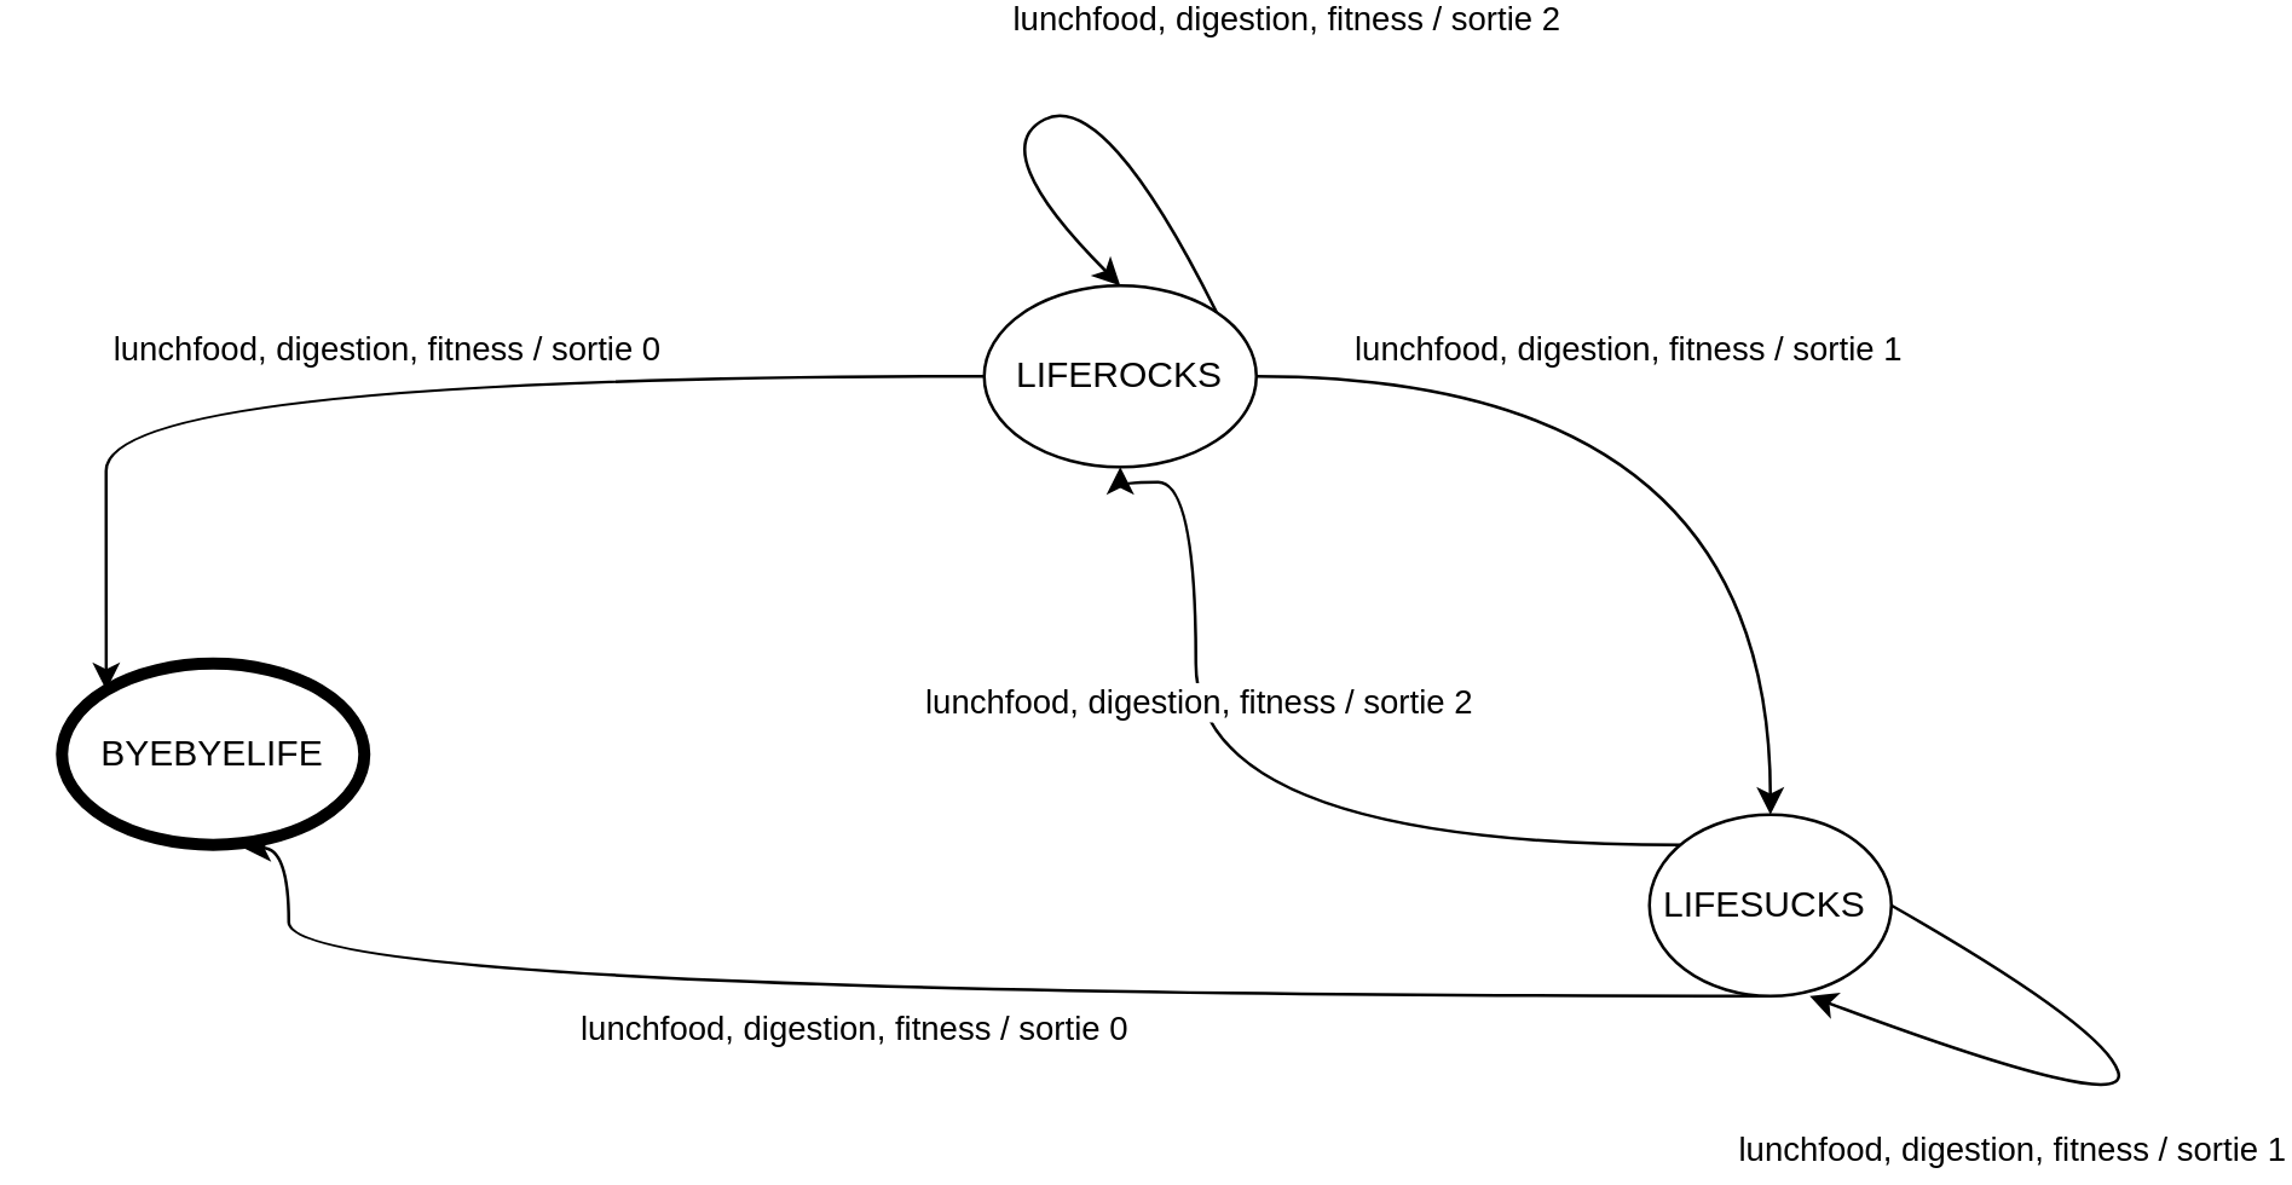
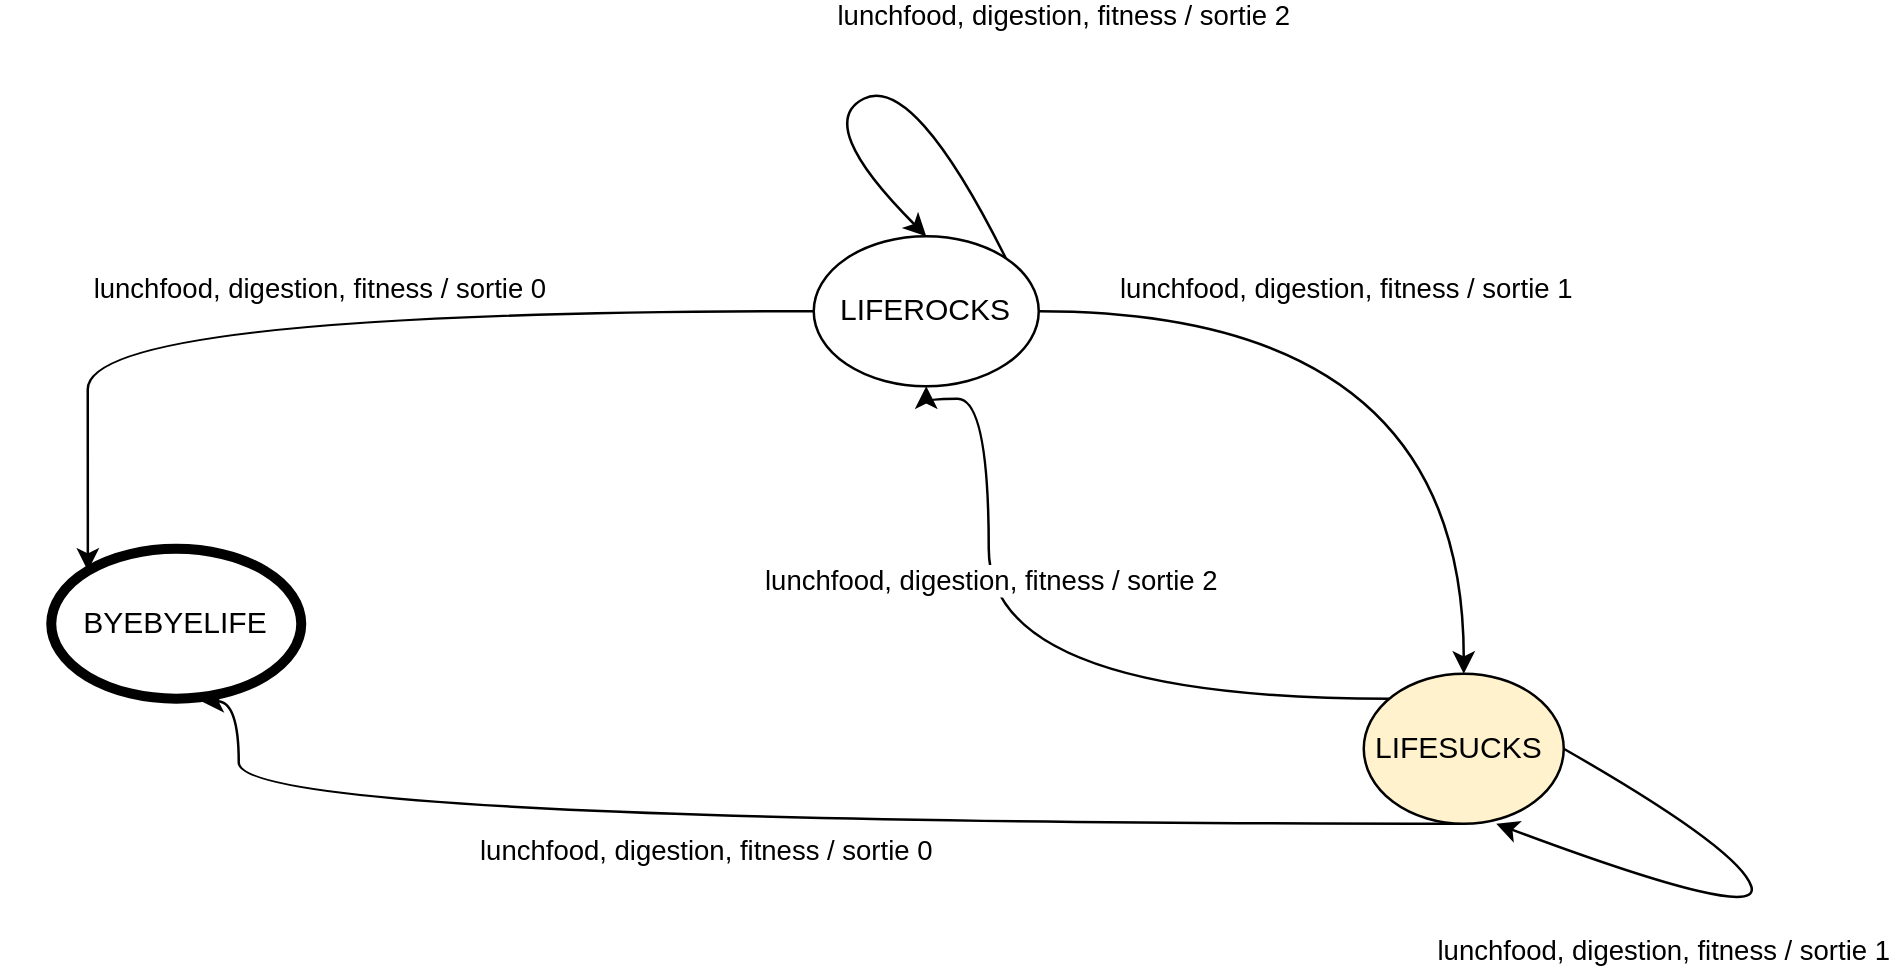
- <mxCell id="12" value="LIFESUCKS&amp;nbsp;" style="ellipse;whiteSpace=wrap;html=1;" vertex="1" parent="1"><mxGeometry x="545" y="260" width="80" height="60" as="geometry" /></mxCell>
+ <mxCell id="12" value="LIFESUCKS&amp;nbsp;" style="ellipse;whiteSpace=wrap;html=1;fillColor=#fff2cc;" vertex="1" parent="1"><mxGeometry x="545" y="260" width="80" height="60" as="geometry" /></mxCell>
